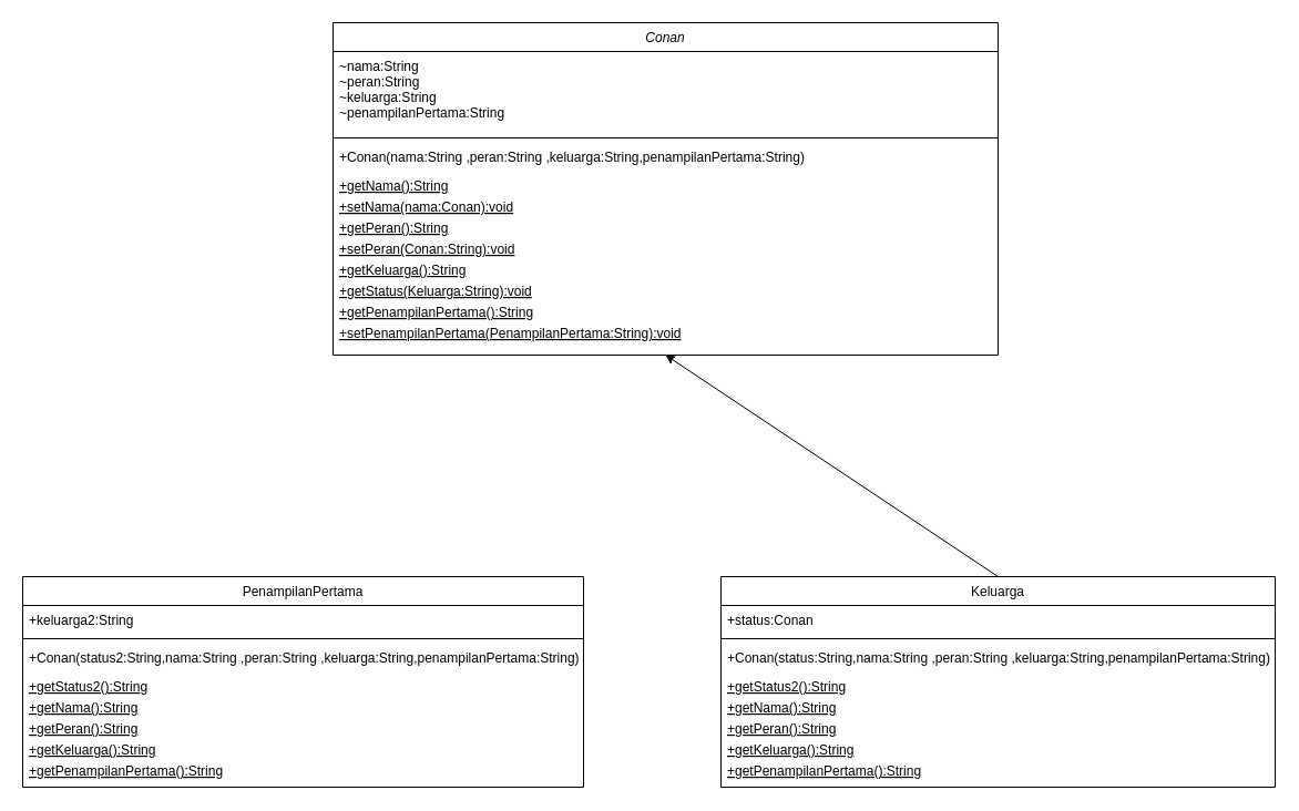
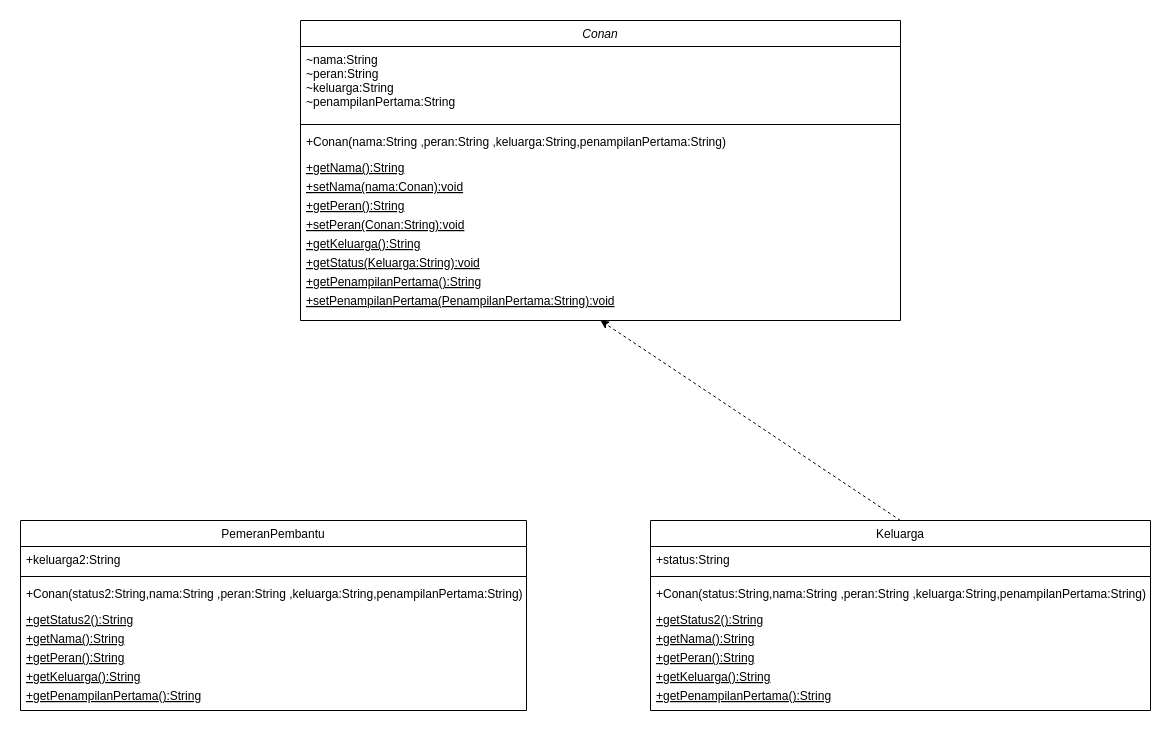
- <mxCell id="24" style="edgeStyle=none;rounded=0;orthogonalLoop=1;jettySize=auto;html=1;exitX=0.5;exitY=0;exitDx=0;exitDy=0;entryX=0.5;entryY=1;entryDx=0;entryDy=0;" edge="1" parent="1" source="25" target="2"><mxGeometry relative="1" as="geometry" /></mxCell>
+ <mxCell id="24" style="edgeStyle=none;rounded=0;orthogonalLoop=1;jettySize=auto;html=1;exitX=0.5;exitY=0;exitDx=0;exitDy=0;entryX=0.5;entryY=1;entryDx=0;entryDy=0;dashed=1;" edge="1" parent="1" source="25" target="2"><mxGeometry relative="1" as="geometry" /></mxCell>
- <mxCell id="14" value="PenampilanPertama" style="swimlane;fontStyle=0;align=center;verticalAlign=top;childLayout=stackLayout;horizontal=1;startSize=26;horizontalStack=0;resizeParent=1;resizeLast=0;collapsible=1;marginBottom=0;rounded=0;shadow=0;strokeWidth=1;" vertex="1" parent="1"><mxGeometry x="20" y="520" width="506" height="190" as="geometry"><mxRectangle x="130" y="380" width="160" height="26" as="alternateBounds" /></mxGeometry></mxCell>
+ <mxCell id="14" value="PemeranPembantu" style="swimlane;fontStyle=0;align=center;verticalAlign=top;childLayout=stackLayout;horizontal=1;startSize=26;horizontalStack=0;resizeParent=1;resizeLast=0;collapsible=1;marginBottom=0;rounded=0;shadow=0;strokeWidth=1;" vertex="1" parent="1"><mxGeometry x="20" y="520" width="506" height="190" as="geometry"><mxRectangle x="130" y="380" width="160" height="26" as="alternateBounds" /></mxGeometry></mxCell>
- <mxCell id="26" value="+status:Conan" style="text;align=left;verticalAlign=top;spacingLeft=4;spacingRight=4;overflow=hidden;rotatable=0;points=[[0,0.5],[1,0.5]];portConstraint=eastwest;" vertex="1" parent="25"><mxGeometry y="26" width="500" height="26" as="geometry" /></mxCell>
+ <mxCell id="26" value="+status:String" style="text;align=left;verticalAlign=top;spacingLeft=4;spacingRight=4;overflow=hidden;rotatable=0;points=[[0,0.5],[1,0.5]];portConstraint=eastwest;" vertex="1" parent="25"><mxGeometry y="26" width="500" height="26" as="geometry" /></mxCell>
